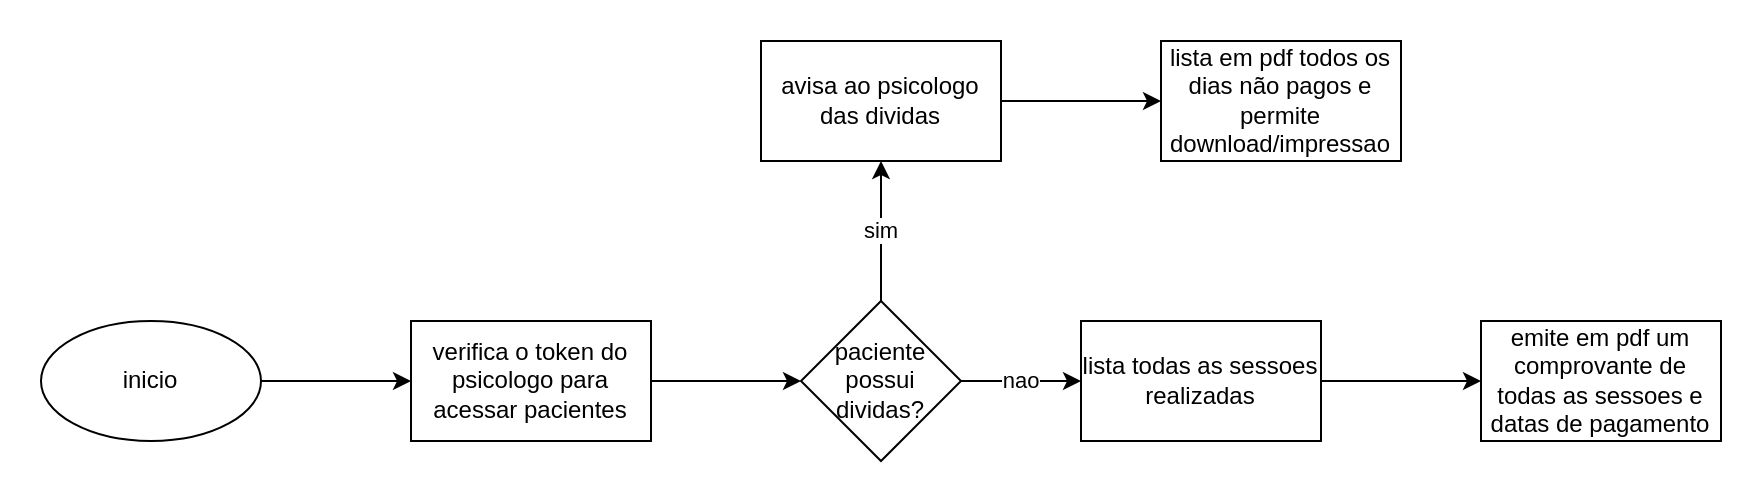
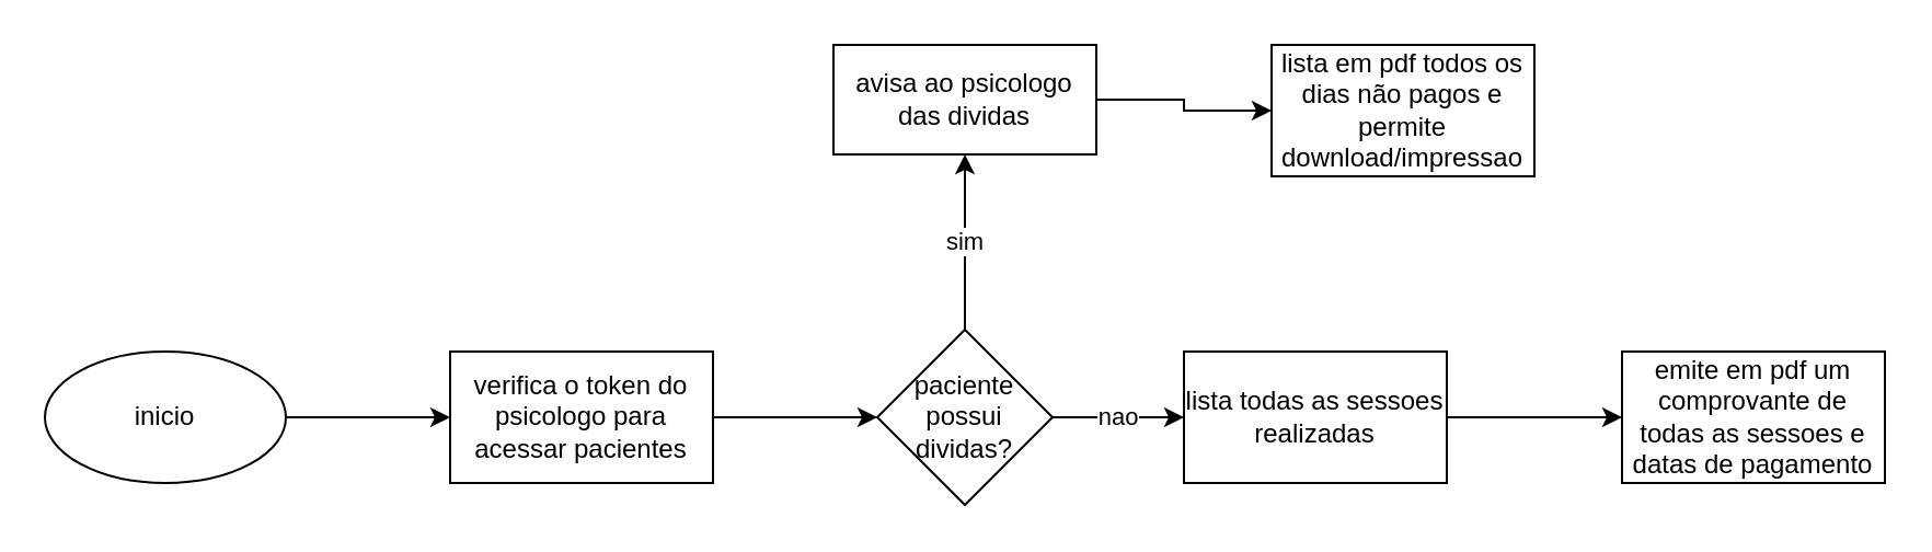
- <mxCell id="10" value="avisa ao psicologo das dividas" style="whiteSpace=wrap;html=1;" vertex="1" parent="1"><mxGeometry x="380" y="20" width="120" height="60" as="geometry" /></mxCell>
+ <mxCell id="10" value="avisa ao psicologo das dividas" style="whiteSpace=wrap;html=1;" vertex="1" parent="1"><mxGeometry x="380" y="20" width="120" height="50" as="geometry" /></mxCell>
